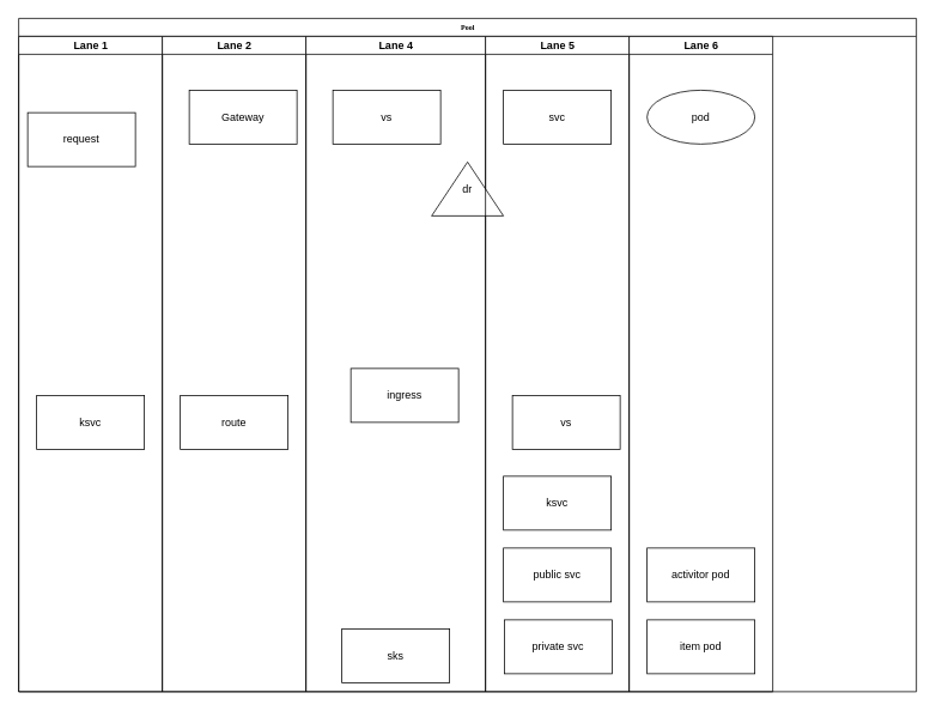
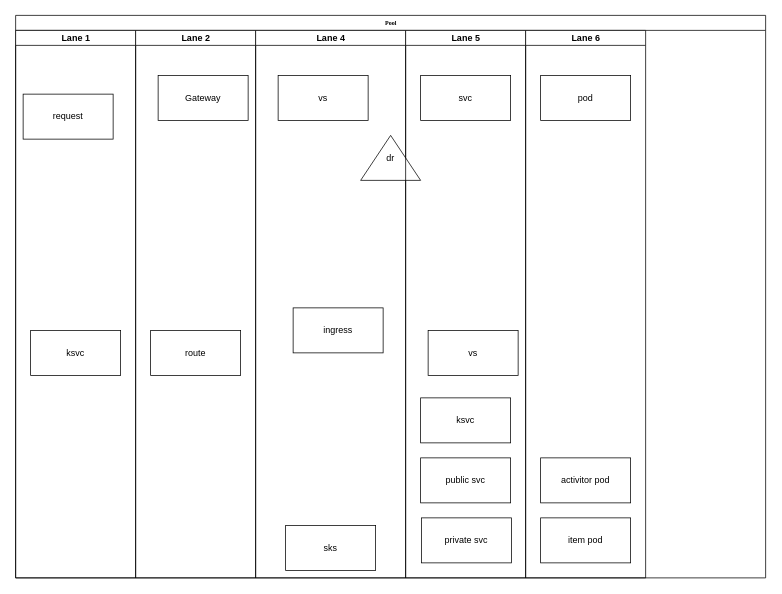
- <mxCell id="21" value="pod" style="ellipse;whiteSpace=wrap;html=1;" vertex="1" parent="20"><mxGeometry x="20" y="60" width="120" height="60" as="geometry" /></mxCell>
+ <mxCell id="21" value="pod" style="rounded=0;whiteSpace=wrap;html=1;" vertex="1" parent="20"><mxGeometry x="20" y="60" width="120" height="60" as="geometry" /></mxCell>
